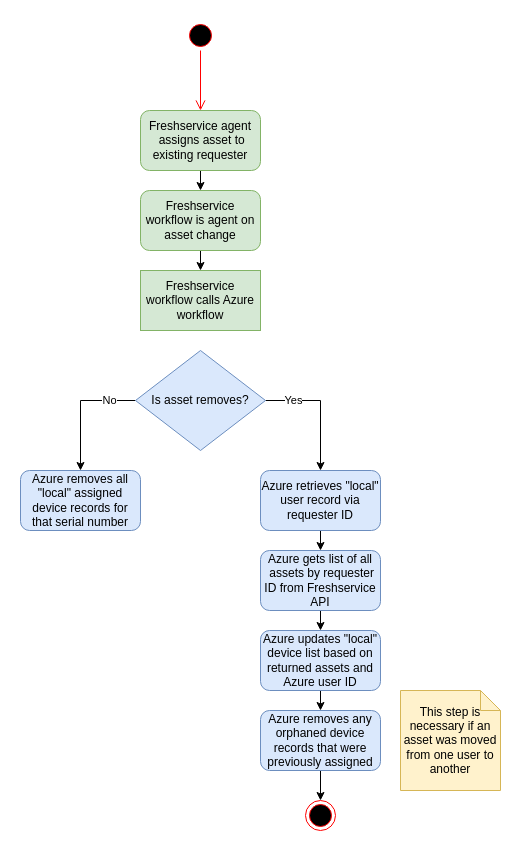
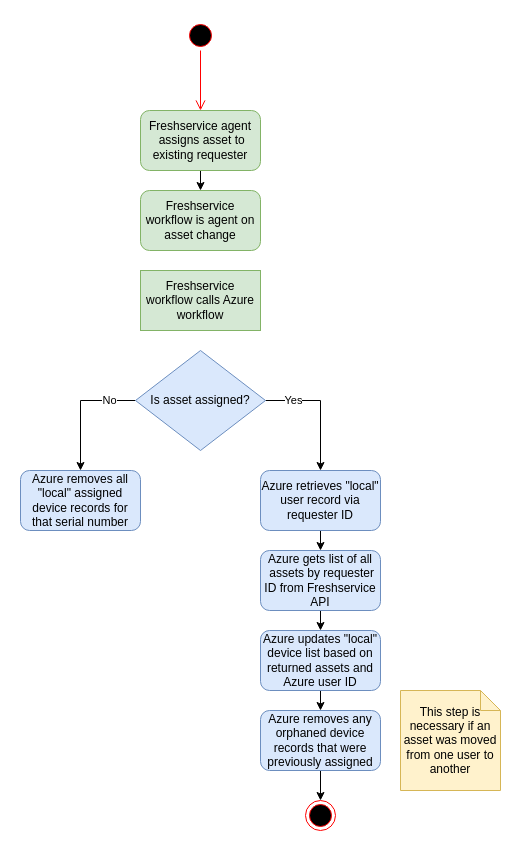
- <mxCell id="4" style="edgeStyle=orthogonalEdgeStyle;rounded=0;orthogonalLoop=1;jettySize=auto;html=1;exitX=0.5;exitY=1;exitDx=0;exitDy=0;entryX=0.5;entryY=0;entryDx=0;entryDy=0;" edge="1" parent="1" source="5" target="6"><mxGeometry relative="1" as="geometry" /></mxCell>
- <mxCell id="20" value="Is asset removes?" style="strokeWidth=1;html=1;shape=mxgraph.flowchart.decision;whiteSpace=wrap;fillColor=#dae8fc;strokeColor=#6c8ebf;" vertex="1" parent="1"><mxGeometry x="135" y="350" width="130" height="100" as="geometry" /></mxCell>
+ <mxCell id="20" value="Is asset assigned?" style="strokeWidth=1;html=1;shape=mxgraph.flowchart.decision;whiteSpace=wrap;fillColor=#dae8fc;strokeColor=#6c8ebf;" vertex="1" parent="1"><mxGeometry x="135" y="350" width="130" height="100" as="geometry" /></mxCell>
